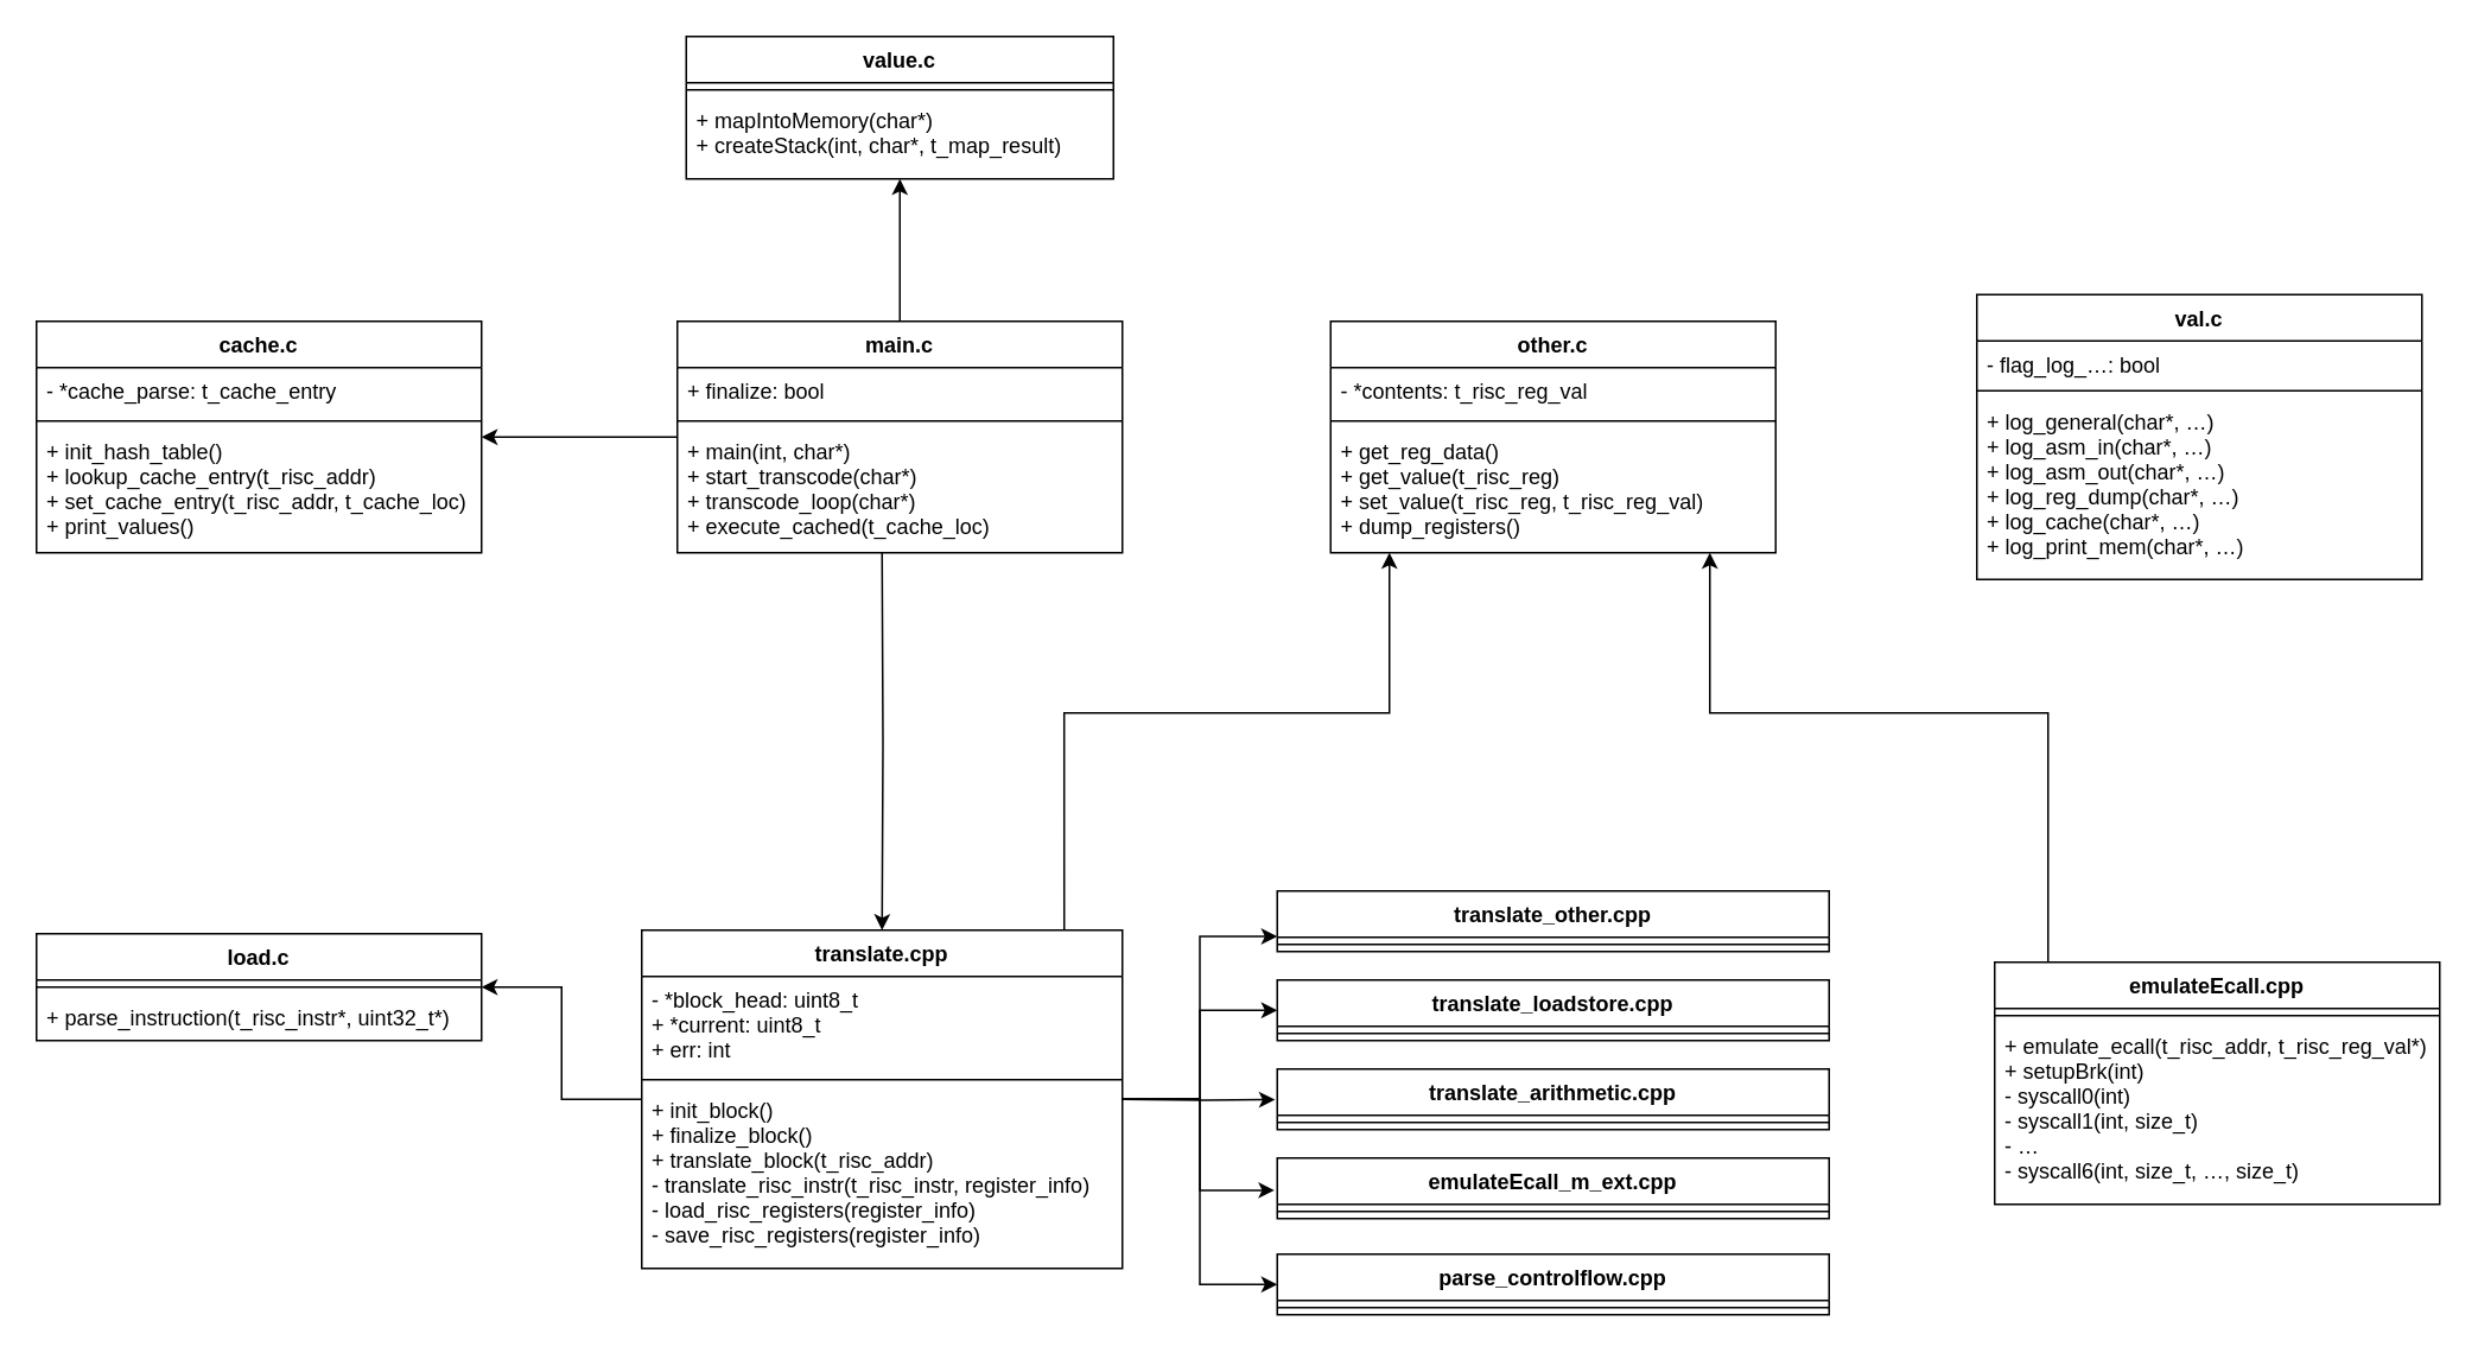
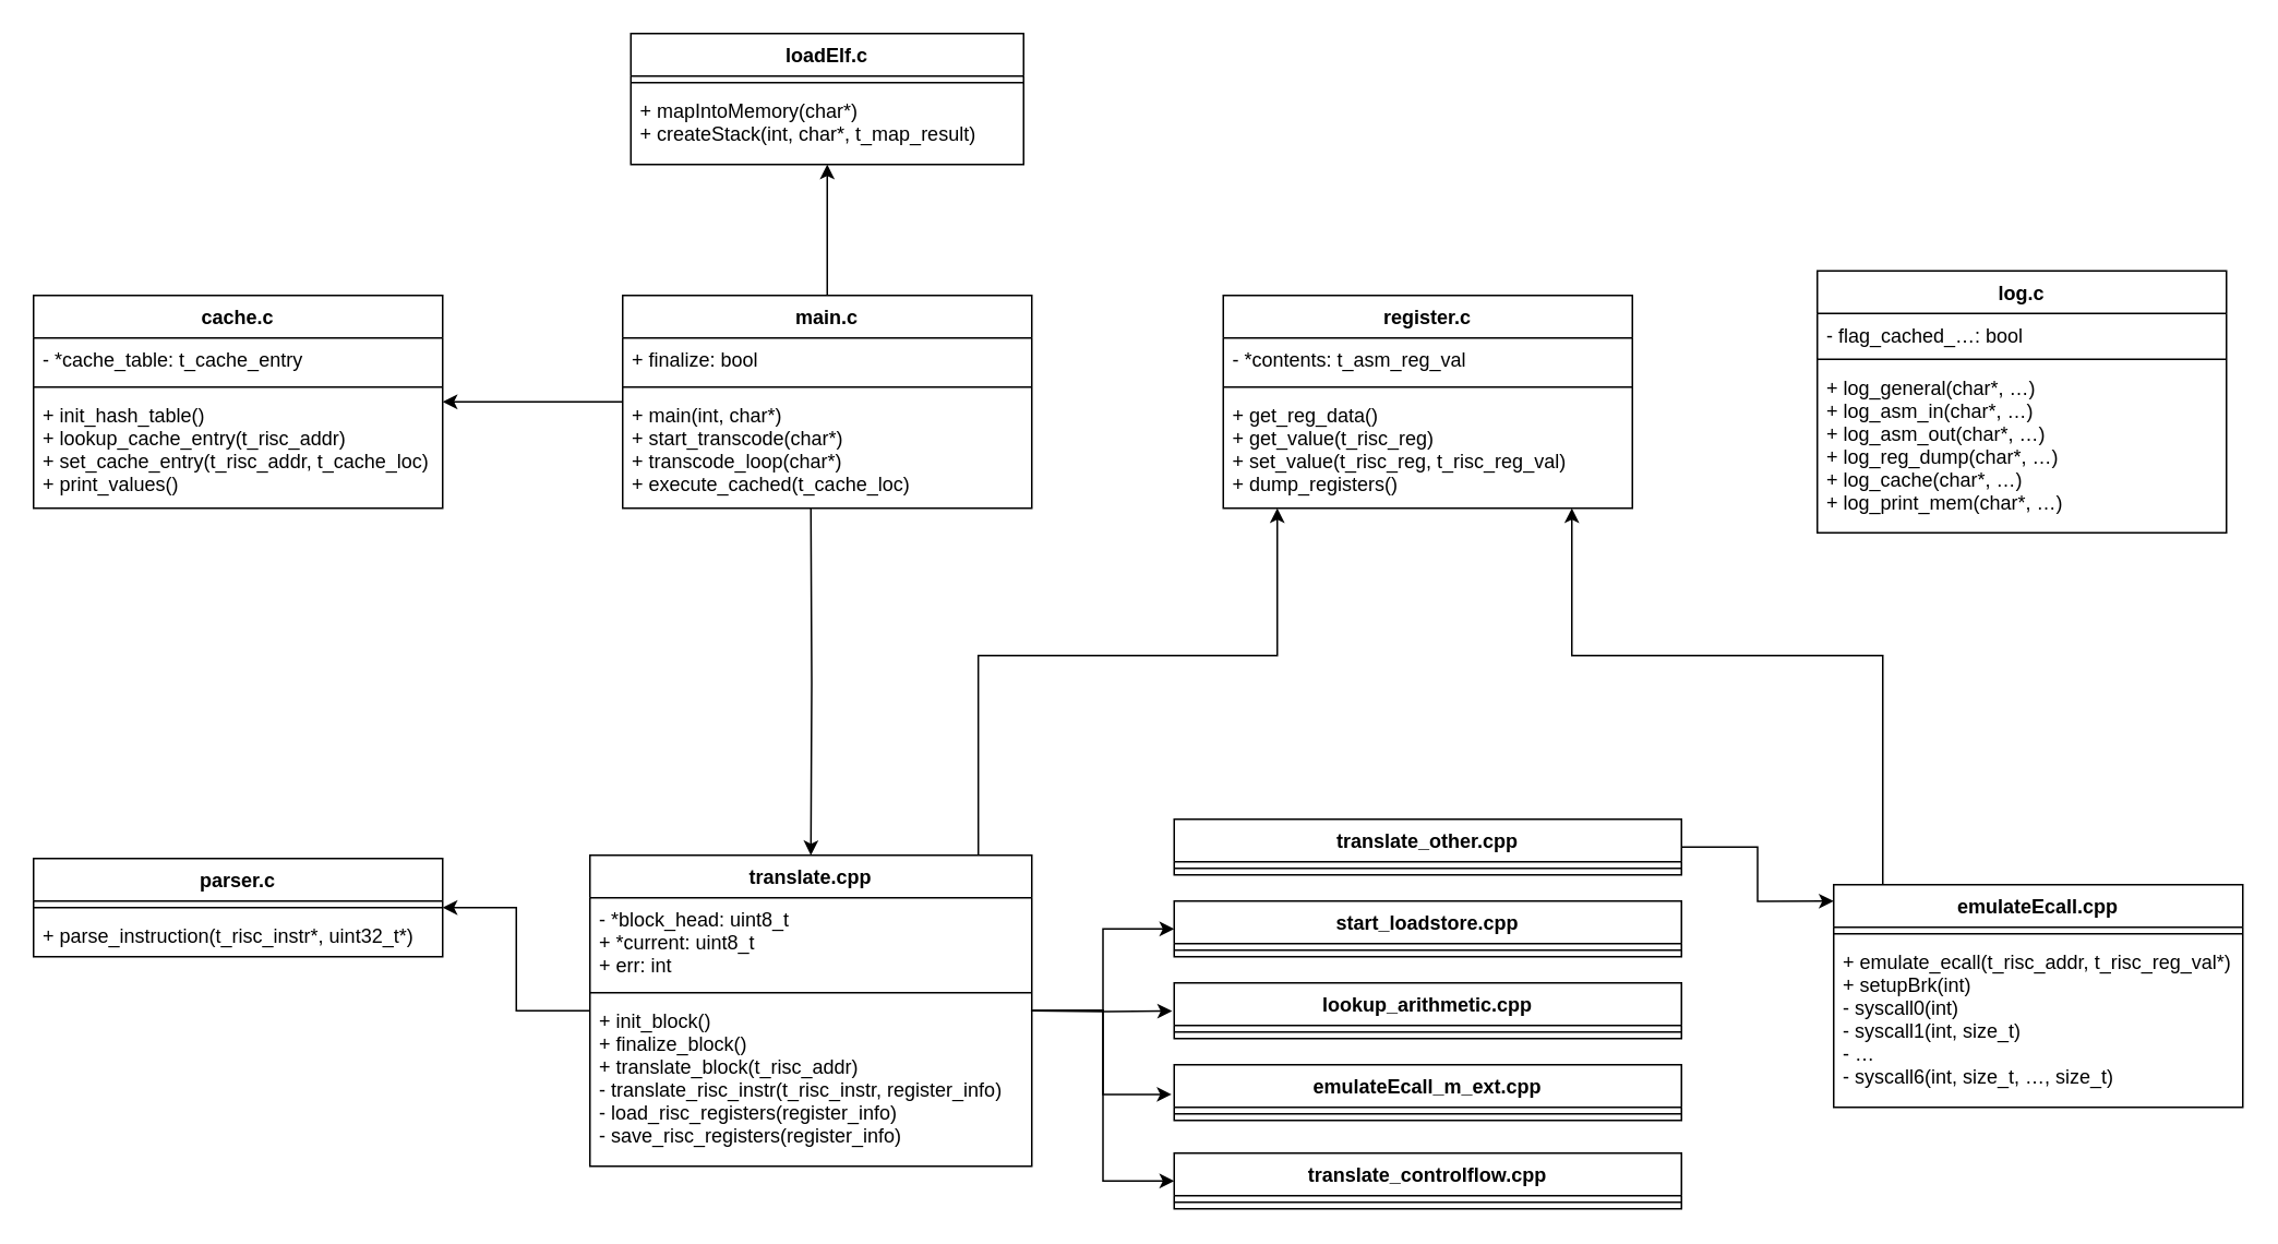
- <mxCell id="14" value="value.c" style="swimlane;fontStyle=1;align=center;verticalAlign=top;childLayout=stackLayout;horizontal=1;startSize=26;horizontalStack=0;resizeParent=1;resizeParentMax=0;resizeLast=0;collapsible=1;marginBottom=0;" vertex="1" parent="1"><mxGeometry x="385" y="20" width="240" height="80" as="geometry" /></mxCell>
+ <mxCell id="14" value="loadElf.c" style="swimlane;fontStyle=1;align=center;verticalAlign=top;childLayout=stackLayout;horizontal=1;startSize=26;horizontalStack=0;resizeParent=1;resizeParentMax=0;resizeLast=0;collapsible=1;marginBottom=0;" vertex="1" parent="1"><mxGeometry x="385" y="20" width="240" height="80" as="geometry" /></mxCell>
- <mxCell id="49" value="val.c" style="swimlane;fontStyle=1;align=center;verticalAlign=top;childLayout=stackLayout;horizontal=1;startSize=26;horizontalStack=0;resizeParent=1;resizeParentMax=0;resizeLast=0;collapsible=1;marginBottom=0;" vertex="1" parent="1"><mxGeometry x="1110" y="165" width="250" height="160" as="geometry" /></mxCell>
+ <mxCell id="49" value="log.c" style="swimlane;fontStyle=1;align=center;verticalAlign=top;childLayout=stackLayout;horizontal=1;startSize=26;horizontalStack=0;resizeParent=1;resizeParentMax=0;resizeLast=0;collapsible=1;marginBottom=0;" vertex="1" parent="1"><mxGeometry x="1110" y="165" width="250" height="160" as="geometry" /></mxCell>
- <mxCell id="45" value="other.c" style="swimlane;fontStyle=1;align=center;verticalAlign=top;childLayout=stackLayout;horizontal=1;startSize=26;horizontalStack=0;resizeParent=1;resizeParentMax=0;resizeLast=0;collapsible=1;marginBottom=0;" vertex="1" parent="1"><mxGeometry x="747" y="180" width="250" height="130" as="geometry" /></mxCell>
+ <mxCell id="45" value="register.c" style="swimlane;fontStyle=1;align=center;verticalAlign=top;childLayout=stackLayout;horizontal=1;startSize=26;horizontalStack=0;resizeParent=1;resizeParentMax=0;resizeLast=0;collapsible=1;marginBottom=0;" vertex="1" parent="1"><mxGeometry x="747" y="180" width="250" height="130" as="geometry" /></mxCell>
- <mxCell id="50" value="- flag_log_…: bool" style="text;strokeColor=none;fillColor=none;align=left;verticalAlign=top;spacingLeft=4;spacingRight=4;overflow=hidden;rotatable=0;points=[[0,0.5],[1,0.5]];portConstraint=eastwest;" vertex="1" parent="49"><mxGeometry y="26" width="250" height="24" as="geometry" /></mxCell>
+ <mxCell id="50" value="- flag_cached_…: bool" style="text;strokeColor=none;fillColor=none;align=left;verticalAlign=top;spacingLeft=4;spacingRight=4;overflow=hidden;rotatable=0;points=[[0,0.5],[1,0.5]];portConstraint=eastwest;" vertex="1" parent="49"><mxGeometry y="26" width="250" height="24" as="geometry" /></mxCell>
- <mxCell id="42" value="- *cache_parse: t_cache_entry" style="text;strokeColor=none;fillColor=none;align=left;verticalAlign=top;spacingLeft=4;spacingRight=4;overflow=hidden;rotatable=0;points=[[0,0.5],[1,0.5]];portConstraint=eastwest;" vertex="1" parent="41"><mxGeometry y="26" width="250" height="26" as="geometry" /></mxCell>
+ <mxCell id="42" value="- *cache_table: t_cache_entry" style="text;strokeColor=none;fillColor=none;align=left;verticalAlign=top;spacingLeft=4;spacingRight=4;overflow=hidden;rotatable=0;points=[[0,0.5],[1,0.5]];portConstraint=eastwest;" vertex="1" parent="41"><mxGeometry y="26" width="250" height="26" as="geometry" /></mxCell>
- <mxCell id="46" value="- *contents: t_risc_reg_val" style="text;strokeColor=none;fillColor=none;align=left;verticalAlign=top;spacingLeft=4;spacingRight=4;overflow=hidden;rotatable=0;points=[[0,0.5],[1,0.5]];portConstraint=eastwest;" vertex="1" parent="45"><mxGeometry y="26" width="250" height="26" as="geometry" /></mxCell>
+ <mxCell id="46" value="- *contents: t_asm_reg_val" style="text;strokeColor=none;fillColor=none;align=left;verticalAlign=top;spacingLeft=4;spacingRight=4;overflow=hidden;rotatable=0;points=[[0,0.5],[1,0.5]];portConstraint=eastwest;" vertex="1" parent="45"><mxGeometry y="26" width="250" height="26" as="geometry" /></mxCell>
- <mxCell id="2" style="edgeStyle=orthogonalEdgeStyle;rounded=0;orthogonalLoop=1;jettySize=auto;html=1;entryX=0;entryY=0.75;entryDx=0;entryDy=0;" edge="1" parent="1" source="27" target="25"><mxGeometry relative="1" as="geometry" /></mxCell>
+ <mxCell id="7" style="edgeStyle=orthogonalEdgeStyle;rounded=0;orthogonalLoop=1;jettySize=auto;html=1;entryX=0;entryY=0.074;entryDx=0;entryDy=0;entryPerimeter=0;" edge="1" parent="1" source="25" target="34"><mxGeometry relative="1" as="geometry" /></mxCell>
- <mxCell id="31" value="load.c" style="swimlane;fontStyle=1;align=center;verticalAlign=top;childLayout=stackLayout;horizontal=1;startSize=26;horizontalStack=0;resizeParent=1;resizeParentMax=0;resizeLast=0;collapsible=1;marginBottom=0;" vertex="1" parent="1"><mxGeometry x="20" y="524" width="250" height="60" as="geometry" /></mxCell>
+ <mxCell id="31" value="parser.c" style="swimlane;fontStyle=1;align=center;verticalAlign=top;childLayout=stackLayout;horizontal=1;startSize=26;horizontalStack=0;resizeParent=1;resizeParentMax=0;resizeLast=0;collapsible=1;marginBottom=0;" vertex="1" parent="1"><mxGeometry x="20" y="524" width="250" height="60" as="geometry" /></mxCell>
- <mxCell id="23" value="translate_loadstore.cpp" style="swimlane;fontStyle=1;align=center;verticalAlign=top;childLayout=stackLayout;horizontal=1;startSize=26;horizontalStack=0;resizeParent=1;resizeParentMax=0;resizeLast=0;collapsible=1;marginBottom=0;" vertex="1" parent="1"><mxGeometry x="717" y="550" width="310" height="34" as="geometry" /></mxCell>
+ <mxCell id="23" value="start_loadstore.cpp" style="swimlane;fontStyle=1;align=center;verticalAlign=top;childLayout=stackLayout;horizontal=1;startSize=26;horizontalStack=0;resizeParent=1;resizeParentMax=0;resizeLast=0;collapsible=1;marginBottom=0;" vertex="1" parent="1"><mxGeometry x="717" y="550" width="310" height="34" as="geometry" /></mxCell>
- <mxCell id="17" value="translate_arithmetic.cpp" style="swimlane;fontStyle=1;align=center;verticalAlign=top;childLayout=stackLayout;horizontal=1;startSize=26;horizontalStack=0;resizeParent=1;resizeParentMax=0;resizeLast=0;collapsible=1;marginBottom=0;" vertex="1" parent="1"><mxGeometry x="717" y="600" width="310" height="34" as="geometry" /></mxCell>
+ <mxCell id="17" value="lookup_arithmetic.cpp" style="swimlane;fontStyle=1;align=center;verticalAlign=top;childLayout=stackLayout;horizontal=1;startSize=26;horizontalStack=0;resizeParent=1;resizeParentMax=0;resizeLast=0;collapsible=1;marginBottom=0;" vertex="1" parent="1"><mxGeometry x="717" y="600" width="310" height="34" as="geometry" /></mxCell>
- <mxCell id="21" value="parse_controlflow.cpp" style="swimlane;fontStyle=1;align=center;verticalAlign=top;childLayout=stackLayout;horizontal=1;startSize=26;horizontalStack=0;resizeParent=1;resizeParentMax=0;resizeLast=0;collapsible=1;marginBottom=0;" vertex="1" parent="1"><mxGeometry x="717" y="704" width="310" height="34" as="geometry" /></mxCell>
+ <mxCell id="21" value="translate_controlflow.cpp" style="swimlane;fontStyle=1;align=center;verticalAlign=top;childLayout=stackLayout;horizontal=1;startSize=26;horizontalStack=0;resizeParent=1;resizeParentMax=0;resizeLast=0;collapsible=1;marginBottom=0;" vertex="1" parent="1"><mxGeometry x="717" y="704" width="310" height="34" as="geometry" /></mxCell>
